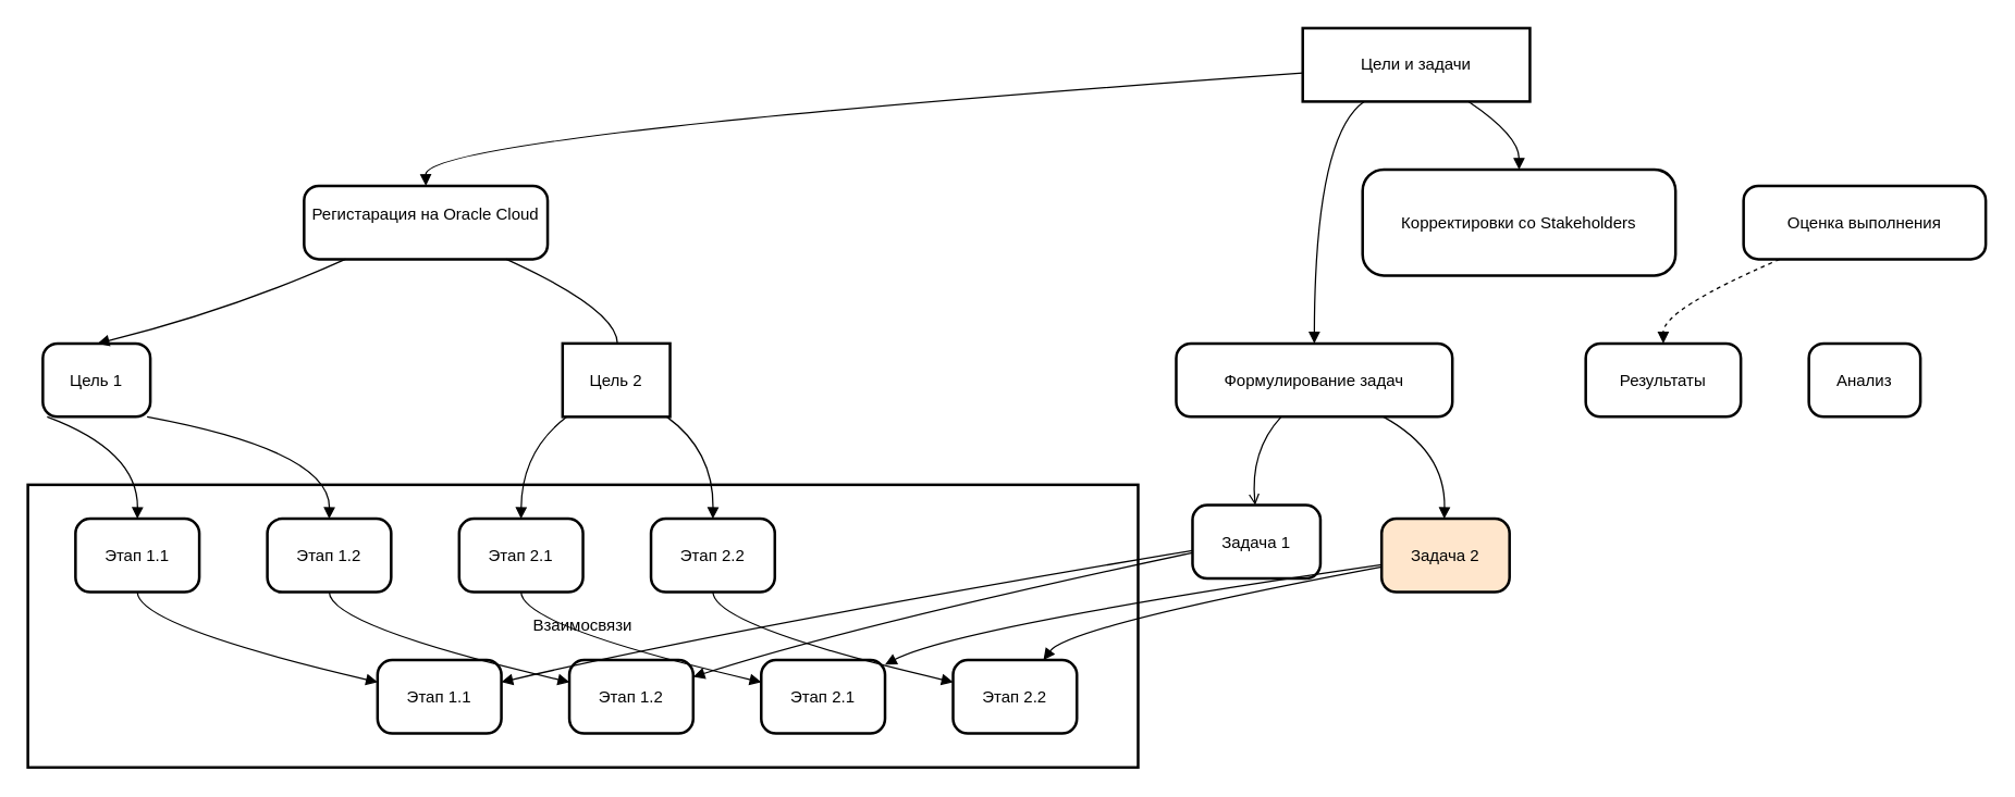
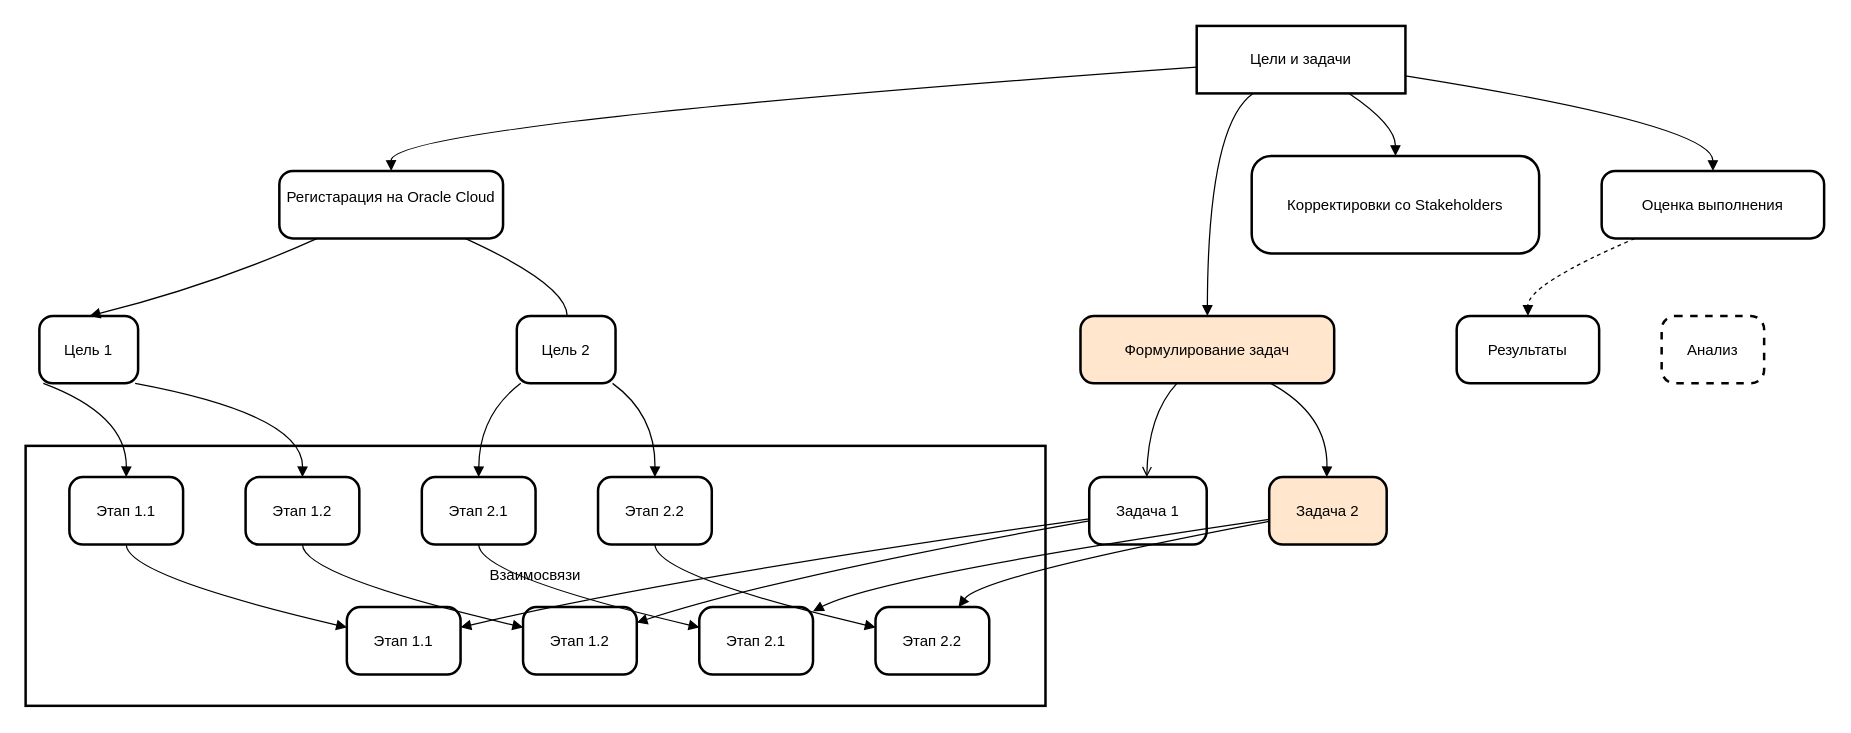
+ <mxCell id="41" value="" style="curved=1;startArrow=none;endArrow=block;exitX=1;exitY=0.74;entryX=0.5;entryY=0;" parent="1" source="3" target="19" edge="1"><mxGeometry relative="1" as="geometry"><Array as="points"><mxPoint x="1370" y="99" /></Array></mxGeometry></mxCell>
- <mxCell id="8" value="Цель 2" style="arcSize=20;strokeWidth=2;rounded=0;" parent="1" vertex="1"><mxGeometry x="413" y="252" width="79" height="54" as="geometry" /></mxCell>
+ <mxCell id="8" value="Цель 2" style="rounded=1;arcSize=20;strokeWidth=2" parent="1" vertex="1"><mxGeometry x="413" y="252" width="79" height="54" as="geometry" /></mxCell>
- <mxCell id="5" value="Формулирование задач" style="rounded=1;arcSize=20;strokeWidth=2" parent="1" vertex="1"><mxGeometry x="864" y="252" width="203" height="54" as="geometry" /></mxCell>
+ <mxCell id="5" value="Формулирование задач" style="rounded=1;arcSize=20;strokeWidth=2;fillColor=#ffe6cc;" parent="1" vertex="1"><mxGeometry x="864" y="252" width="203" height="54" as="geometry" /></mxCell>
- <mxCell id="21" value="Анализ" style="rounded=1;arcSize=20;strokeWidth=2" parent="1" vertex="1"><mxGeometry x="1329" y="252" width="82" height="54" as="geometry" /></mxCell>
+ <mxCell id="21" value="Анализ" style="rounded=1;arcSize=20;strokeWidth=2;dashed=1;" parent="1" vertex="1"><mxGeometry x="1329" y="252" width="82" height="54" as="geometry" /></mxCell>
- <mxCell id="9" value="Задача 1" style="rounded=1;arcSize=20;strokeWidth=2" parent="1" vertex="1"><mxGeometry x="876" y="371" width="94" height="54" as="geometry" /></mxCell>
+ <mxCell id="9" value="Задача 1" style="rounded=1;arcSize=20;strokeWidth=2" parent="1" vertex="1"><mxGeometry x="871" y="381" width="94" height="54" as="geometry" /></mxCell>
